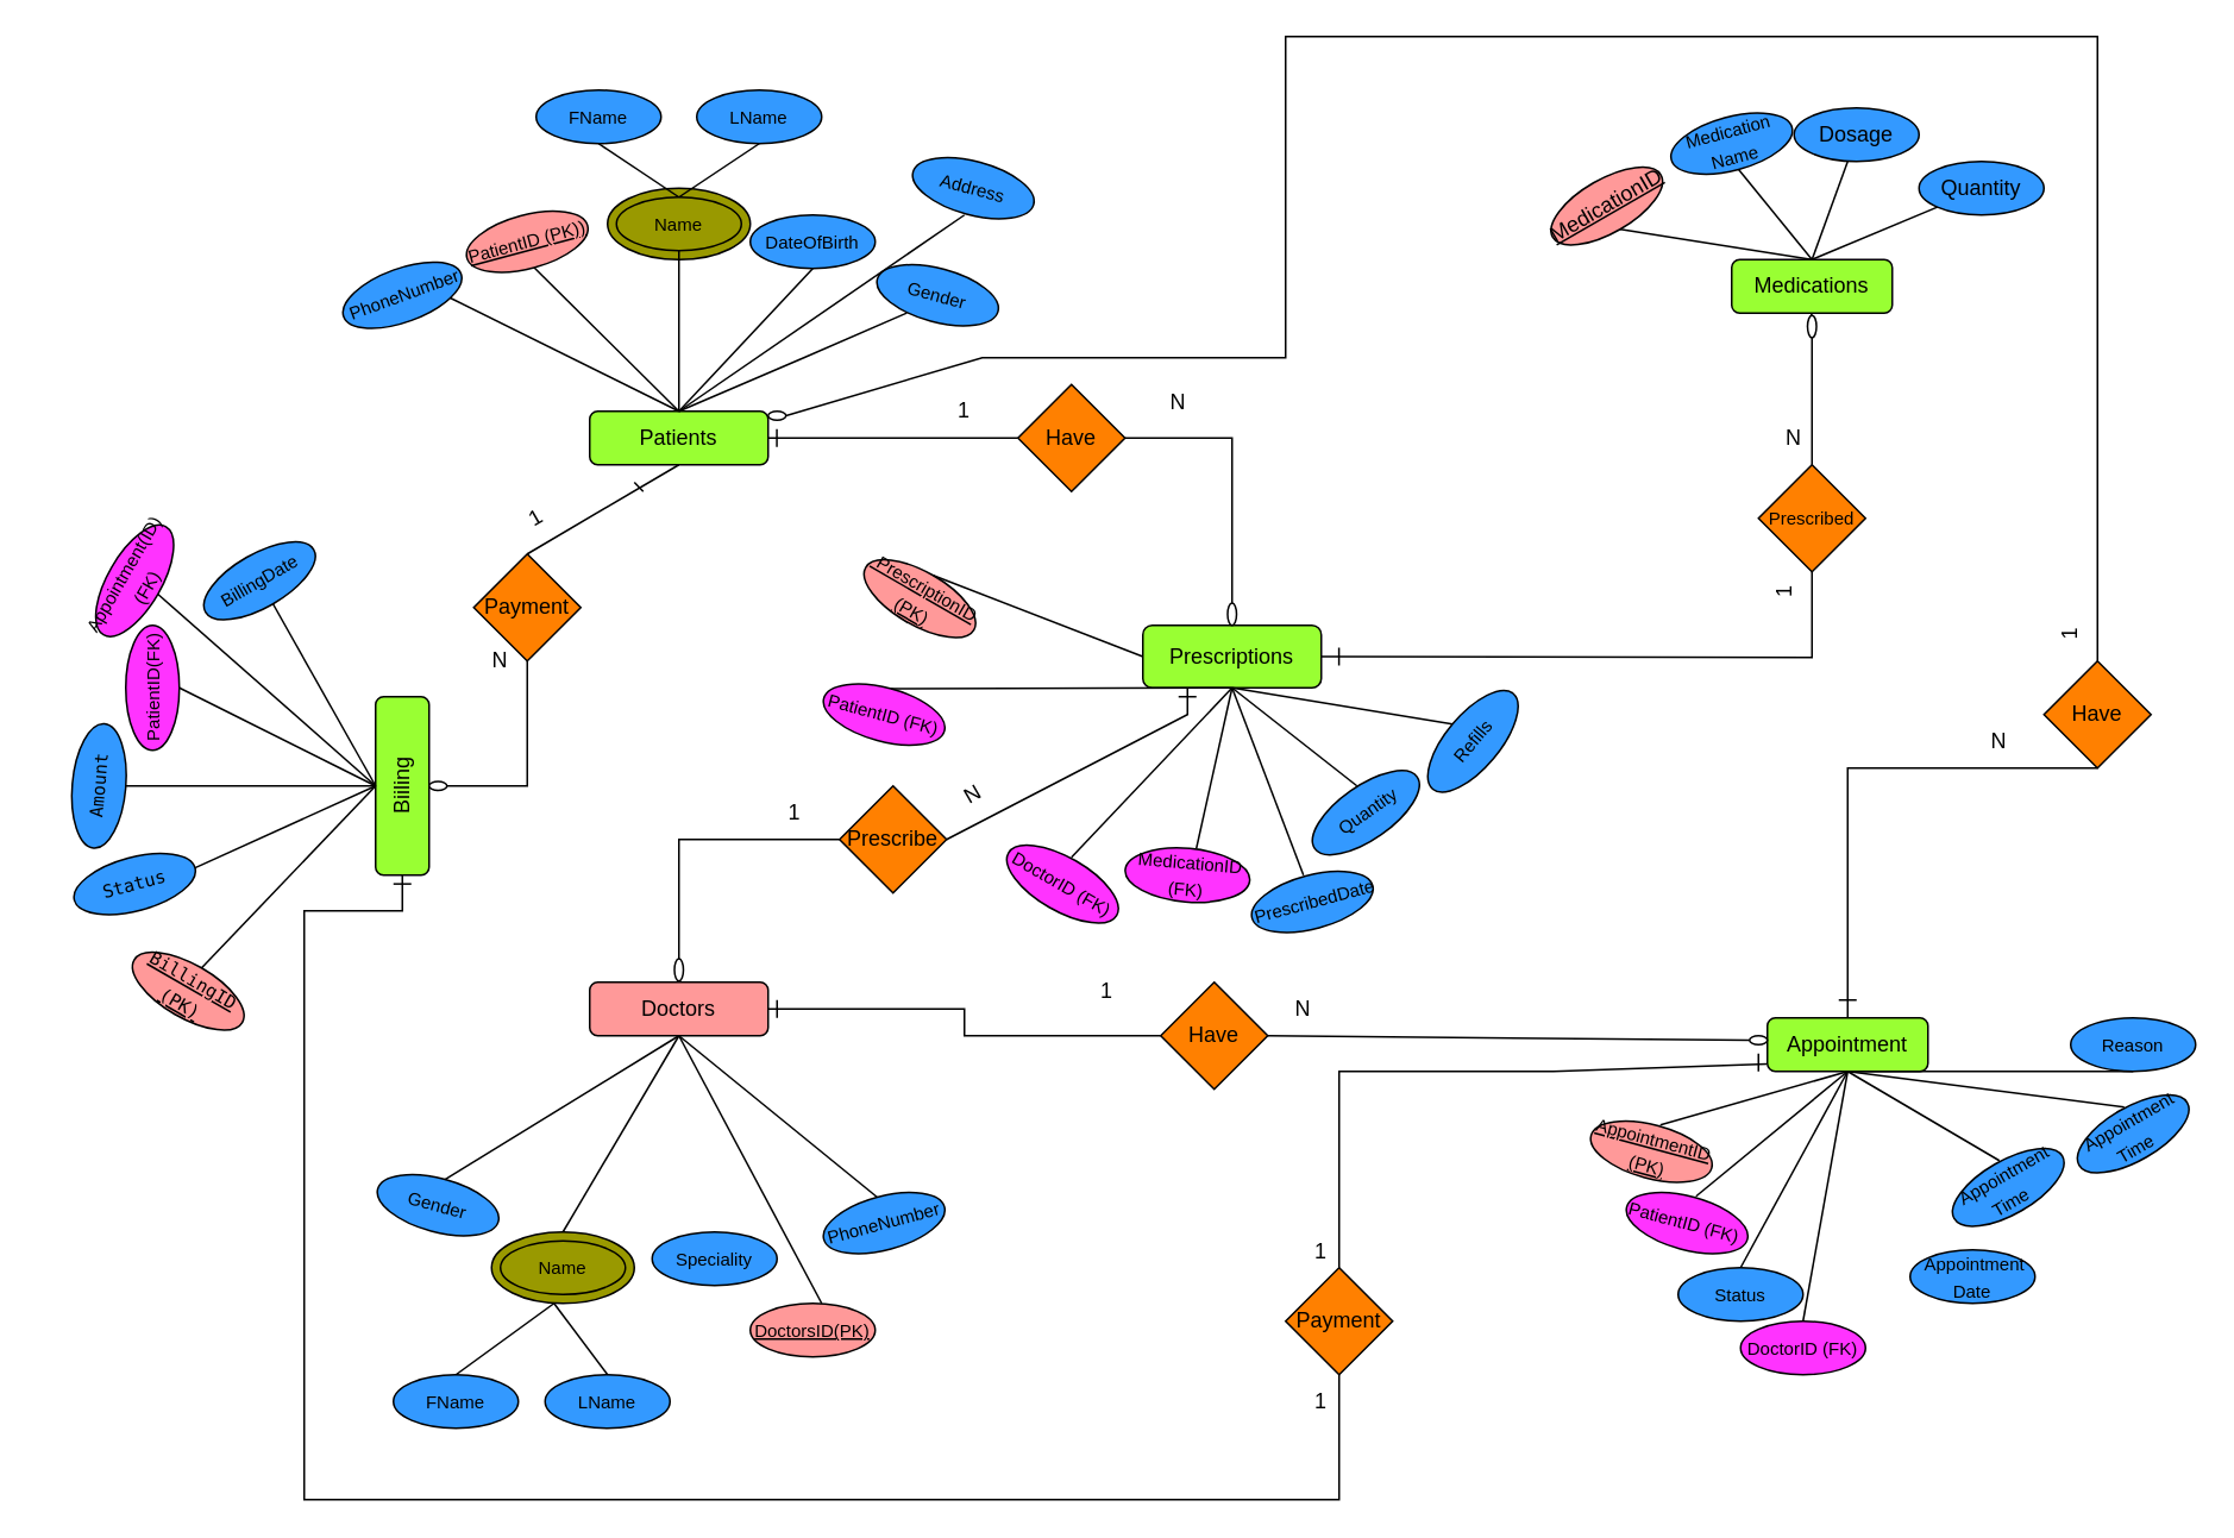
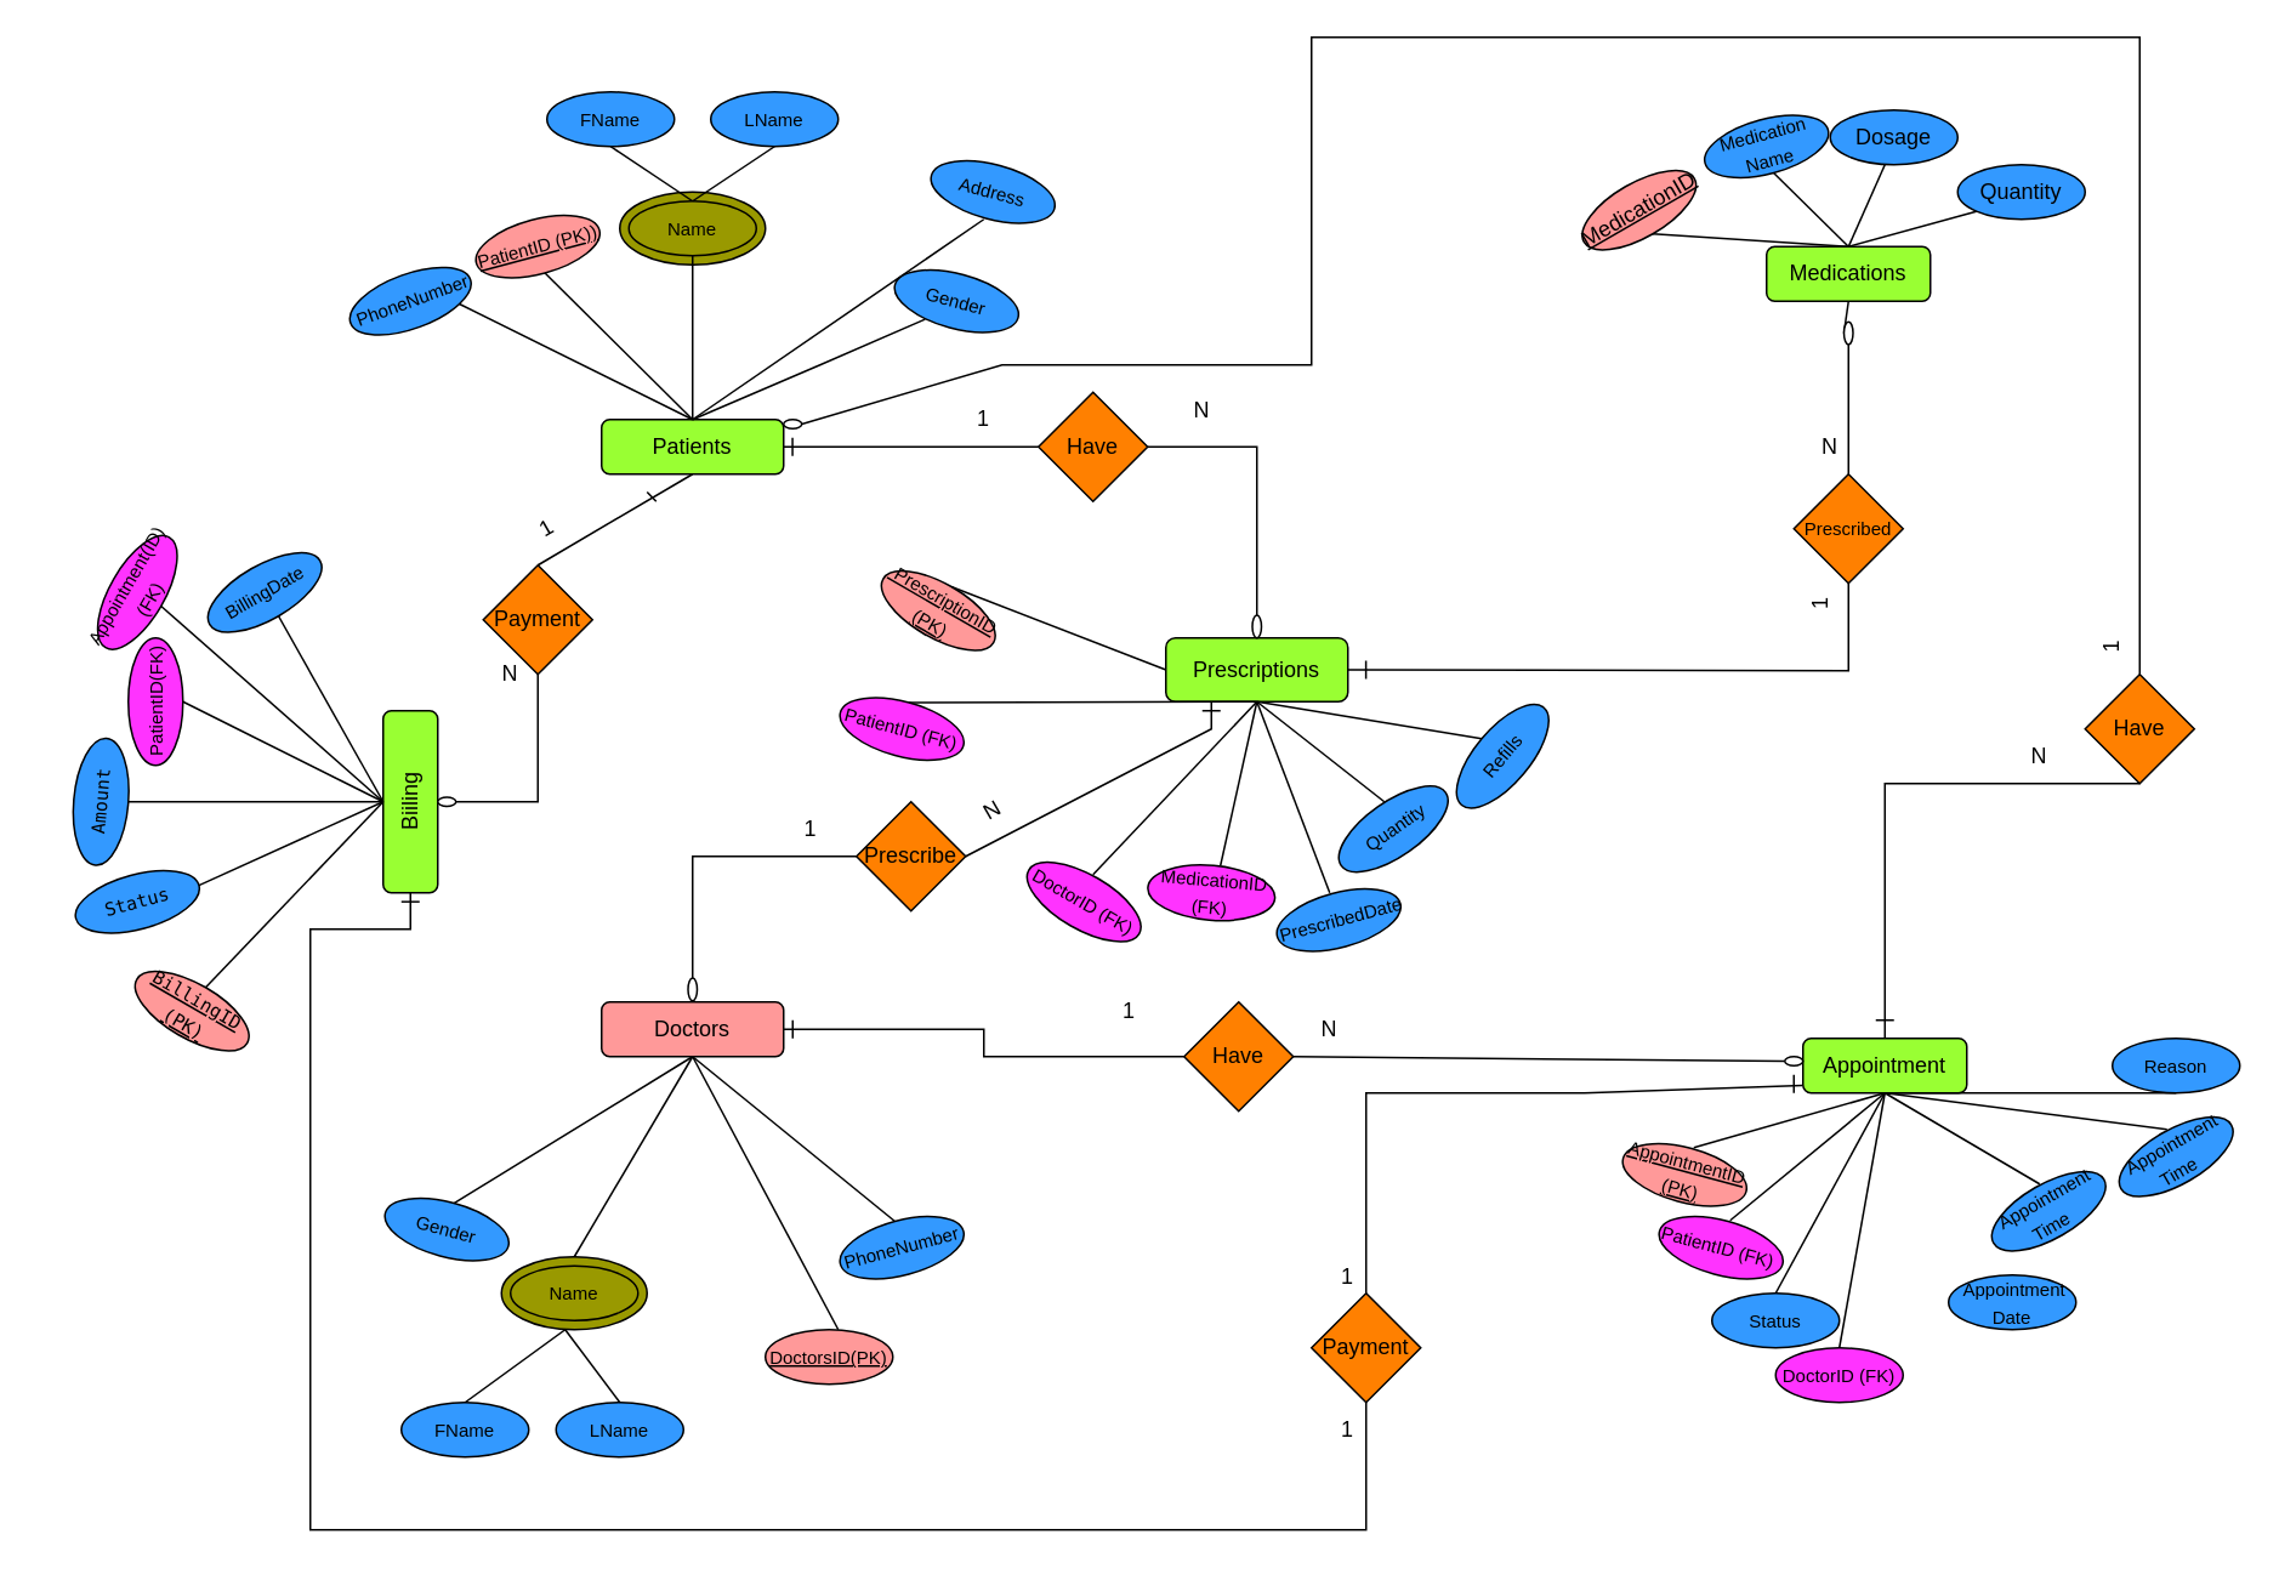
- <mxCell id="21" value="&lt;div&gt;&lt;span style=&quot;background-color: initial; font-size: 10px;&quot;&gt;DateOfBirth&lt;/span&gt;&lt;/div&gt;" style="ellipse;whiteSpace=wrap;html=1;fillColor=#3399FF;" parent="1" vertex="1"><mxGeometry x="420" y="120" width="70" height="30" as="geometry" /></mxCell>
- <mxCell id="6" value="Medications" style="rounded=1;whiteSpace=wrap;html=1;fillColor=#99FF33;" parent="1" vertex="1"><mxGeometry x="970" y="145" width="90" height="30" as="geometry" /></mxCell>
+ <mxCell id="6" value="Medications" style="rounded=1;whiteSpace=wrap;html=1;fillColor=#99FF33;" parent="1" vertex="1"><mxGeometry x="970" y="135" width="90" height="30" as="geometry" /></mxCell>
- <mxCell id="24" value="" style="endArrow=none;html=1;rounded=0;entryX=0.5;entryY=1;entryDx=0;entryDy=0;exitX=0.5;exitY=0;exitDx=0;exitDy=0;" parent="1" source="4" target="21" edge="1"><mxGeometry width="50" height="50" relative="1" as="geometry"><mxPoint x="360" y="230" as="sourcePoint" /><mxPoint x="410" y="180" as="targetPoint" /></mxGeometry></mxCell>
- <mxCell id="34" value="&lt;span style=&quot;font-size: 10px;&quot;&gt;Speciality&lt;/span&gt;" style="ellipse;whiteSpace=wrap;html=1;fillColor=#3399FF;" parent="1" vertex="1"><mxGeometry x="365" y="690" width="70" height="30" as="geometry" /></mxCell>
